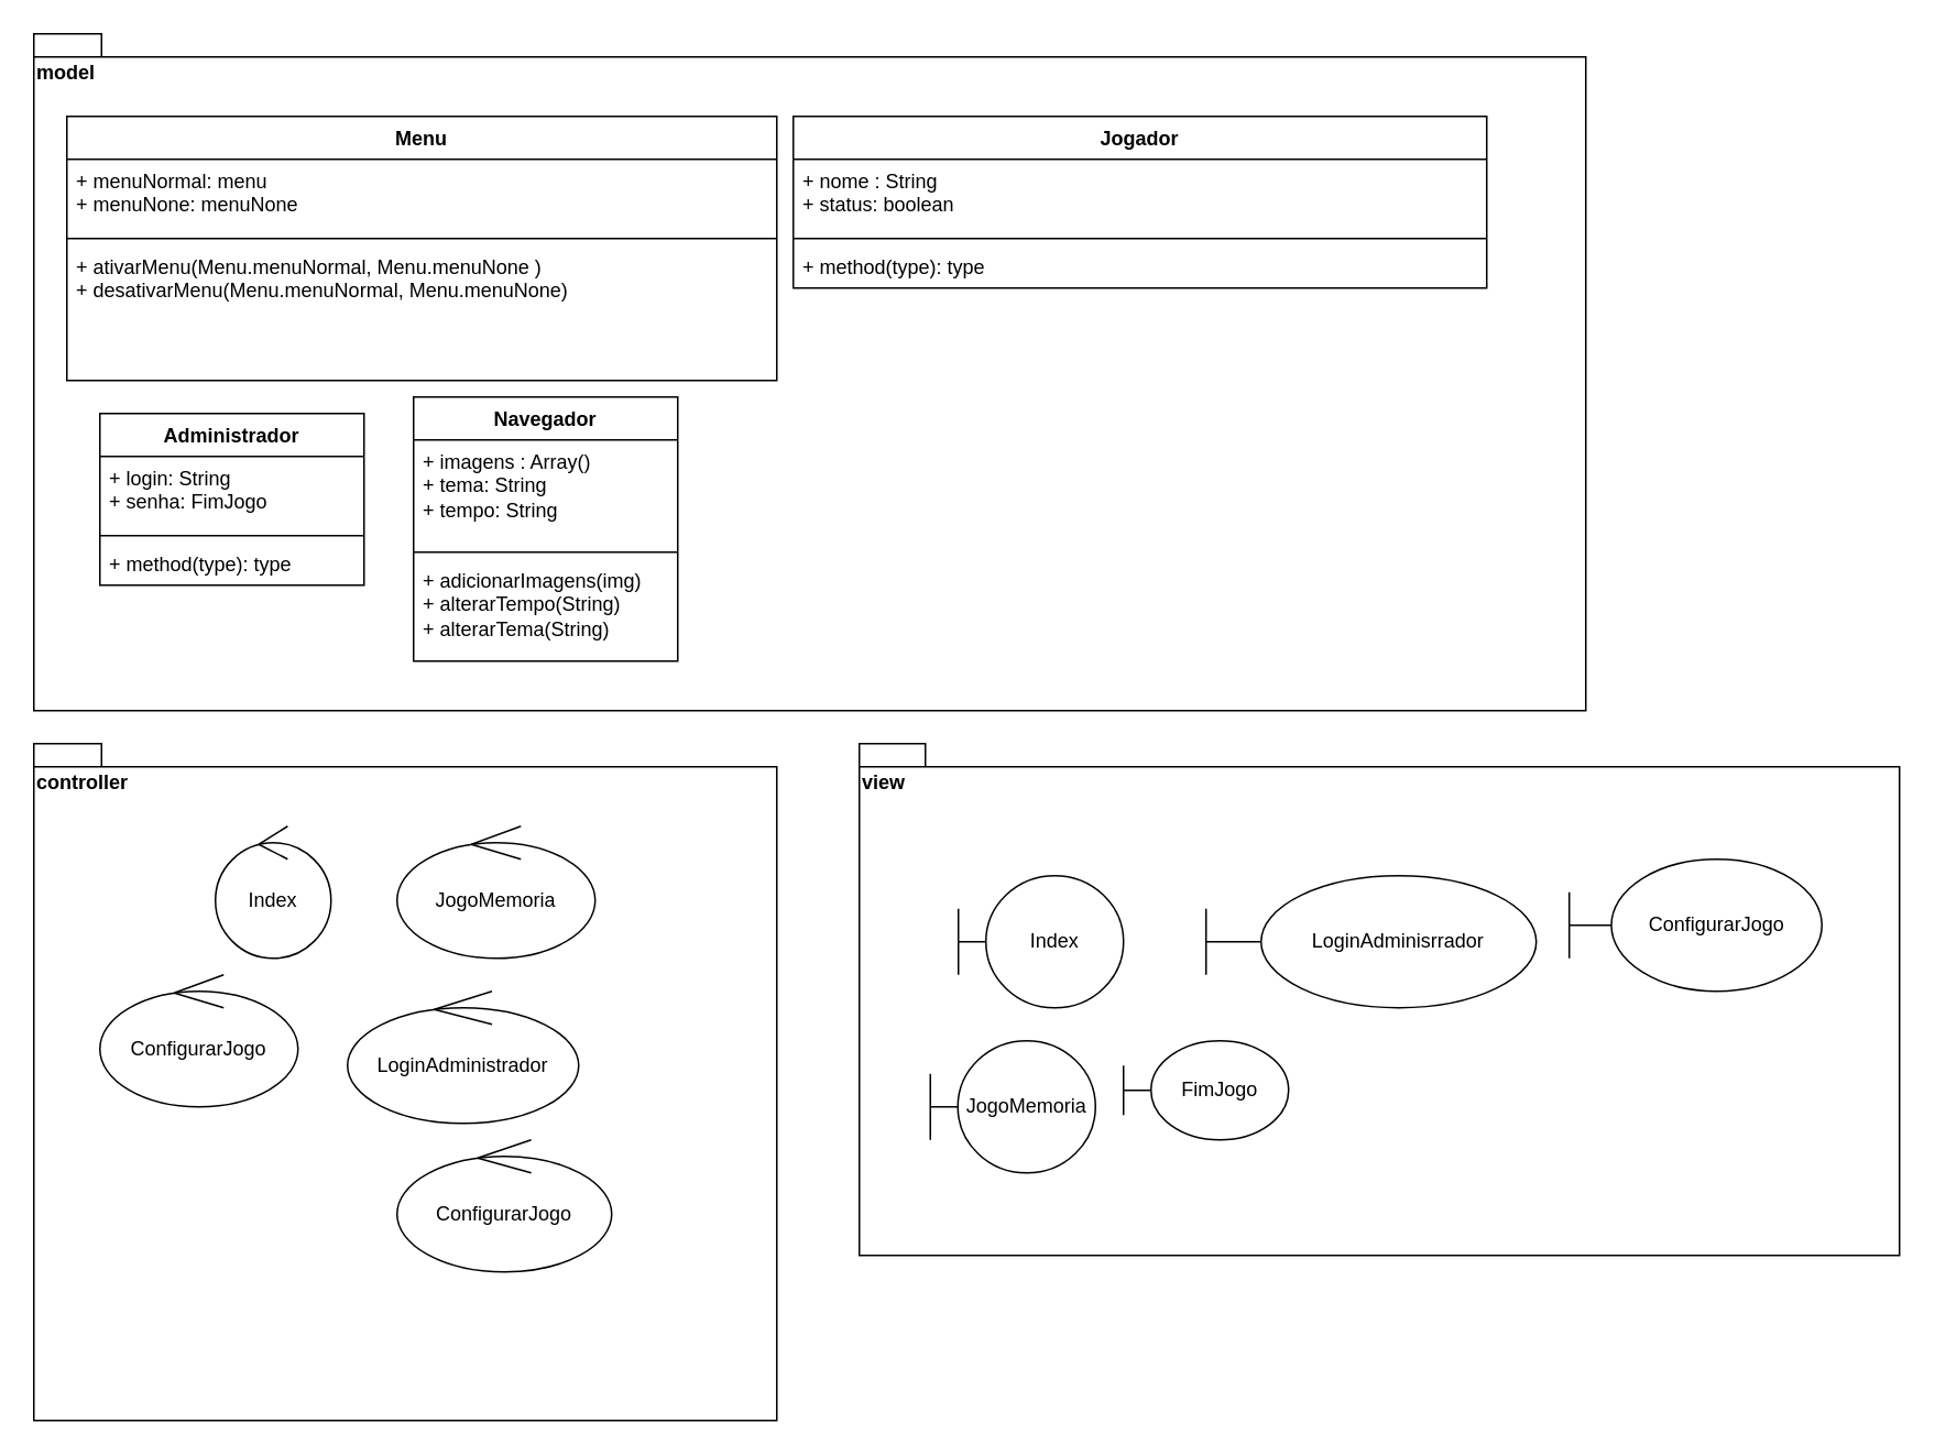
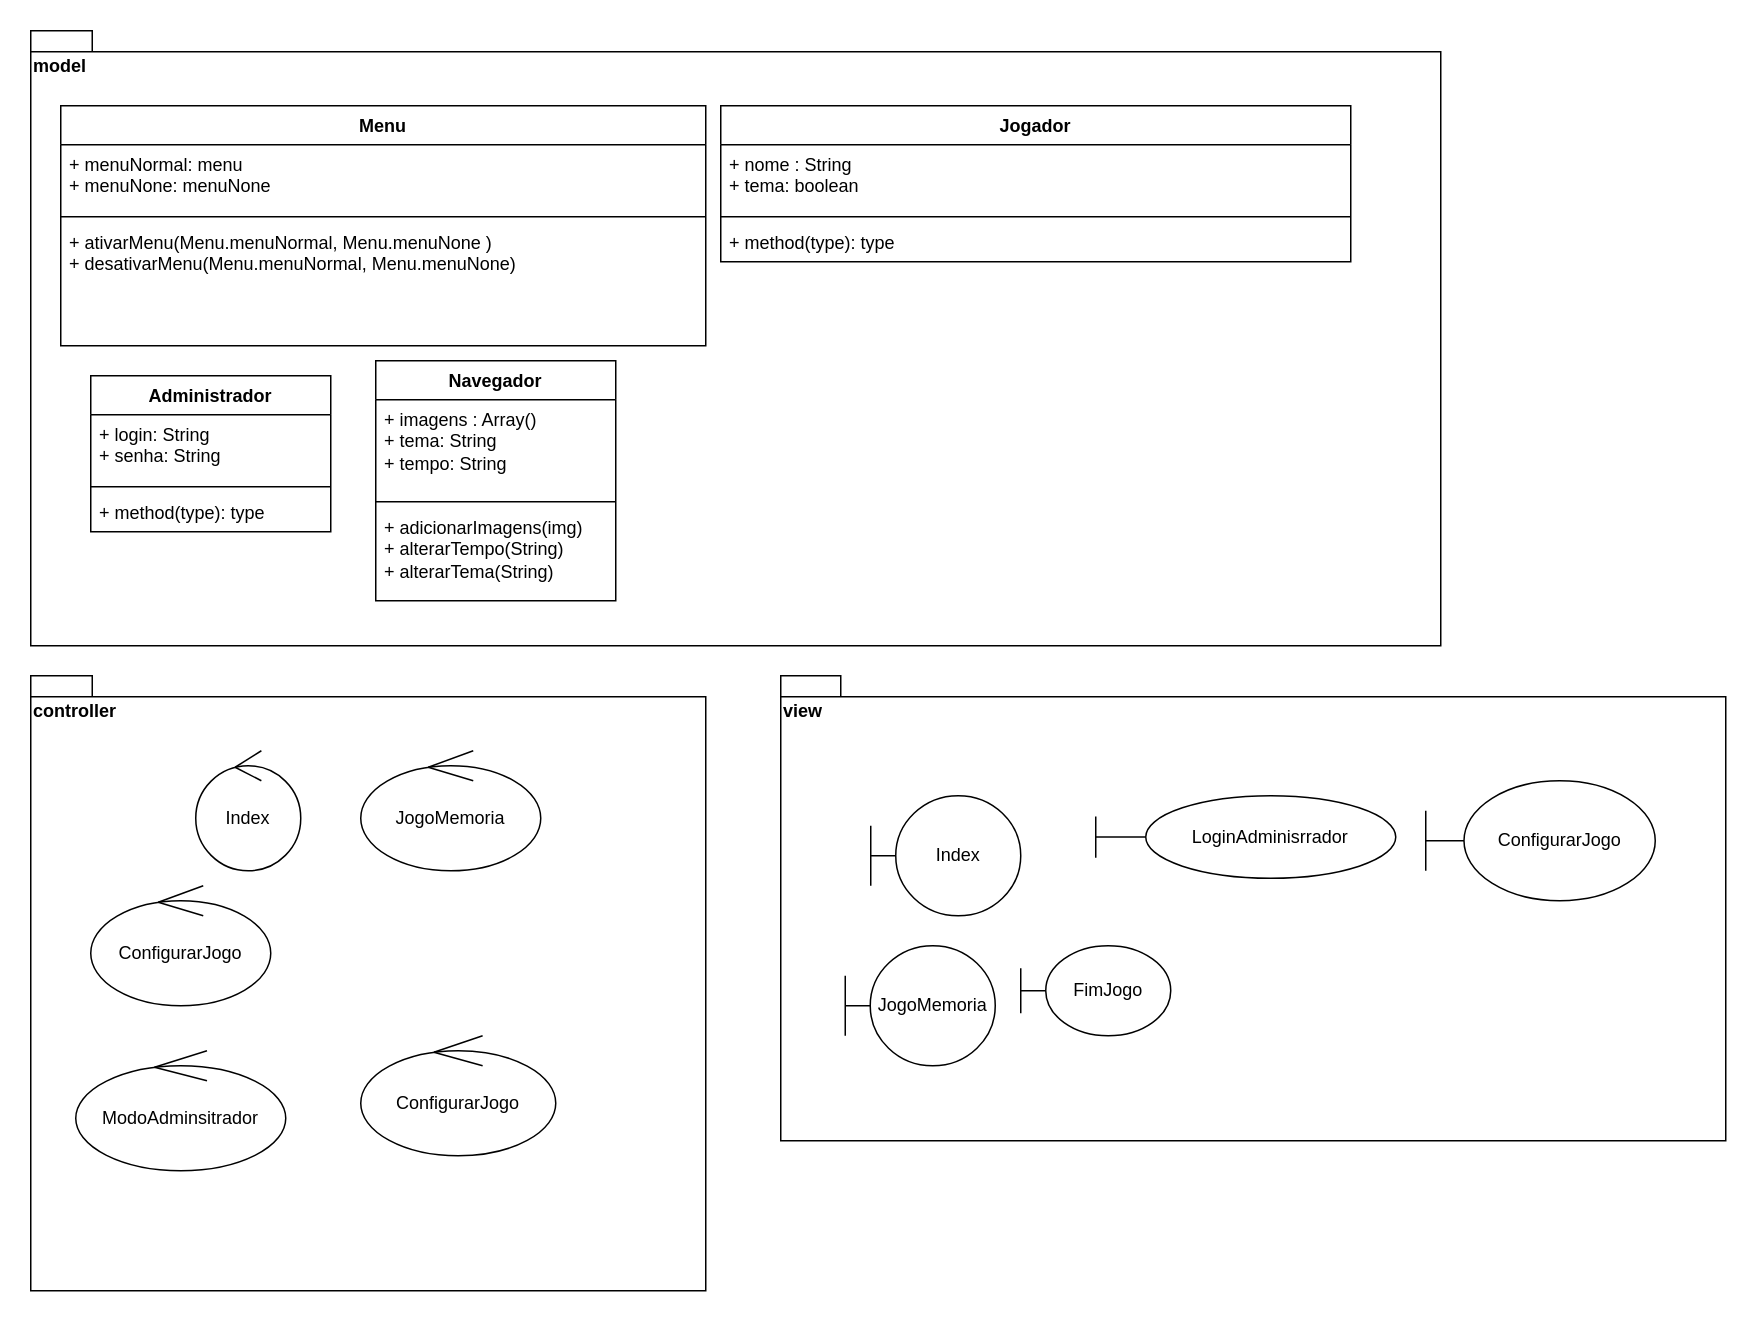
- <mxCell id="10" value="+ nome : String&lt;br&gt;+ status: boolean" style="text;strokeColor=none;fillColor=none;align=left;verticalAlign=top;spacingLeft=4;spacingRight=4;overflow=hidden;rotatable=0;points=[[0,0.5],[1,0.5]];portConstraint=eastwest;whiteSpace=wrap;html=1;" parent="9" vertex="1"><mxGeometry y="26" width="420" height="44" as="geometry" /></mxCell>
+ <mxCell id="10" value="+ nome : String&lt;br&gt;+ tema: boolean" style="text;strokeColor=none;fillColor=none;align=left;verticalAlign=top;spacingLeft=4;spacingRight=4;overflow=hidden;rotatable=0;points=[[0,0.5],[1,0.5]];portConstraint=eastwest;whiteSpace=wrap;html=1;" parent="9" vertex="1"><mxGeometry y="26" width="420" height="44" as="geometry" /></mxCell>
- <mxCell id="14" value="+ login: String&lt;br&gt;+ senha: FimJogo" style="text;strokeColor=none;fillColor=none;align=left;verticalAlign=top;spacingLeft=4;spacingRight=4;overflow=hidden;rotatable=0;points=[[0,0.5],[1,0.5]];portConstraint=eastwest;whiteSpace=wrap;html=1;" parent="13" vertex="1"><mxGeometry y="26" width="160" height="44" as="geometry" /></mxCell>
+ <mxCell id="14" value="+ login: String&lt;br&gt;+ senha: String" style="text;strokeColor=none;fillColor=none;align=left;verticalAlign=top;spacingLeft=4;spacingRight=4;overflow=hidden;rotatable=0;points=[[0,0.5],[1,0.5]];portConstraint=eastwest;whiteSpace=wrap;html=1;" parent="13" vertex="1"><mxGeometry y="26" width="160" height="44" as="geometry" /></mxCell>
- <mxCell id="22" value="LoginAdminisrrador" style="shape=umlBoundary;whiteSpace=wrap;html=1;" parent="1" vertex="1"><mxGeometry x="730" y="530" width="200" height="80" as="geometry" /></mxCell>
+ <mxCell id="22" value="LoginAdminisrrador" style="shape=umlBoundary;whiteSpace=wrap;html=1;" parent="1" vertex="1"><mxGeometry x="730" y="530" width="200" height="55" as="geometry" /></mxCell>
- <mxCell id="30" value="LoginAdministrador" style="ellipse;shape=umlControl;whiteSpace=wrap;html=1;" parent="1" vertex="1"><mxGeometry x="210" y="600" width="140" height="80" as="geometry" /></mxCell>
+ <mxCell id="28" value="ModoAdminsitrador" style="ellipse;shape=umlControl;whiteSpace=wrap;html=1;" parent="1" vertex="1"><mxGeometry x="50" y="700" width="140" height="80" as="geometry" /></mxCell>
